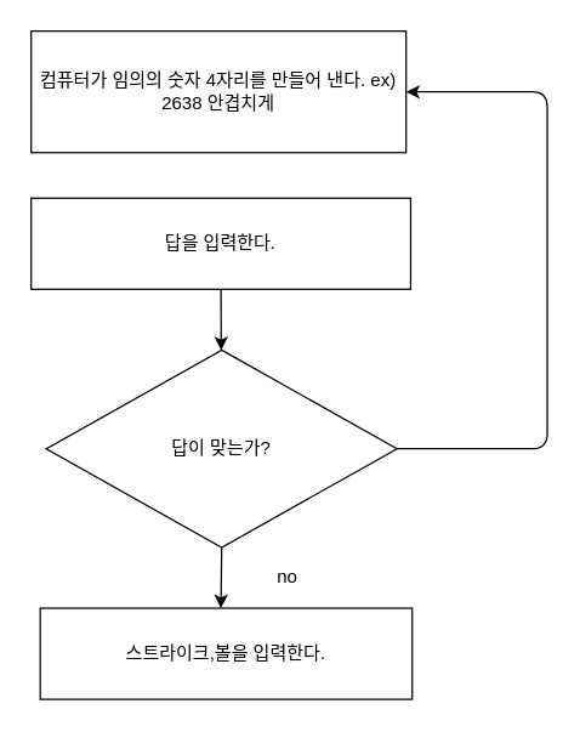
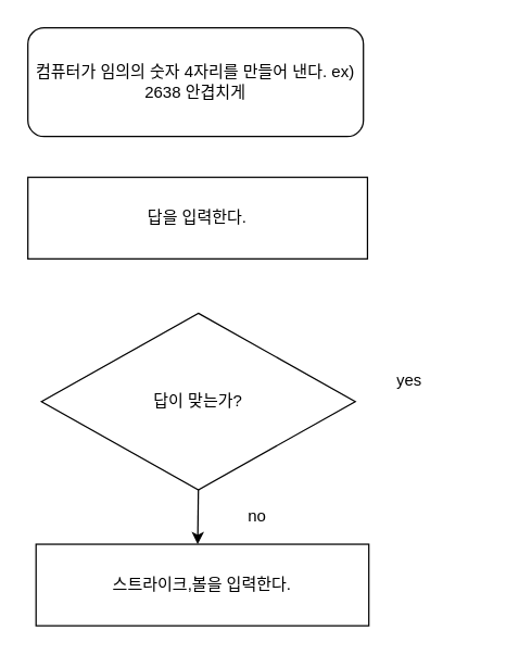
- <mxCell id="2" value="컴퓨터가 임의의 숫자 4자리를 만들어 낸다. ex) 2638 안겹치게" style="rounded=0;whiteSpace=wrap;html=1;" vertex="1" parent="1"><mxGeometry x="20" y="20" width="247" height="80" as="geometry" /></mxCell>
+ <mxCell id="2" value="컴퓨터가 임의의 숫자 4자리를 만들어 낸다. ex) 2638 안겹치게" style="whiteSpace=wrap;html=1;rounded=1;" vertex="1" parent="1"><mxGeometry x="20" y="20" width="247" height="80" as="geometry" /></mxCell>
- <mxCell id="8" value="" style="edgeStyle=elbowEdgeStyle;elbow=vertical;endArrow=classic;html=1;exitX=1;exitY=0.5;exitDx=0;exitDy=0;entryX=1;entryY=0.5;entryDx=0;entryDy=0;" edge="1" parent="1" source="5" target="2"><mxGeometry width="50" height="50" relative="1" as="geometry"><mxPoint x="20" y="530" as="sourcePoint" /><mxPoint x="70" y="480" as="targetPoint" /><Array as="points"><mxPoint x="360" y="170" /></Array></mxGeometry></mxCell>
- <mxCell id="4" value="" style="endArrow=classic;html=1;exitX=0.5;exitY=1;exitDx=0;exitDy=0;" edge="1" parent="1" source="3" target="5"><mxGeometry width="50" height="50" relative="1" as="geometry"><mxPoint x="20" y="260" as="sourcePoint" /><mxPoint x="145" y="220" as="targetPoint" /></mxGeometry></mxCell>
+ <mxCell id="9" value="yes" style="text;html=1;strokeColor=none;fillColor=none;align=center;verticalAlign=middle;whiteSpace=wrap;overflow=hidden;" vertex="1" parent="1"><mxGeometry x="261" y="270" width="80" height="20" as="geometry" /></mxCell>
